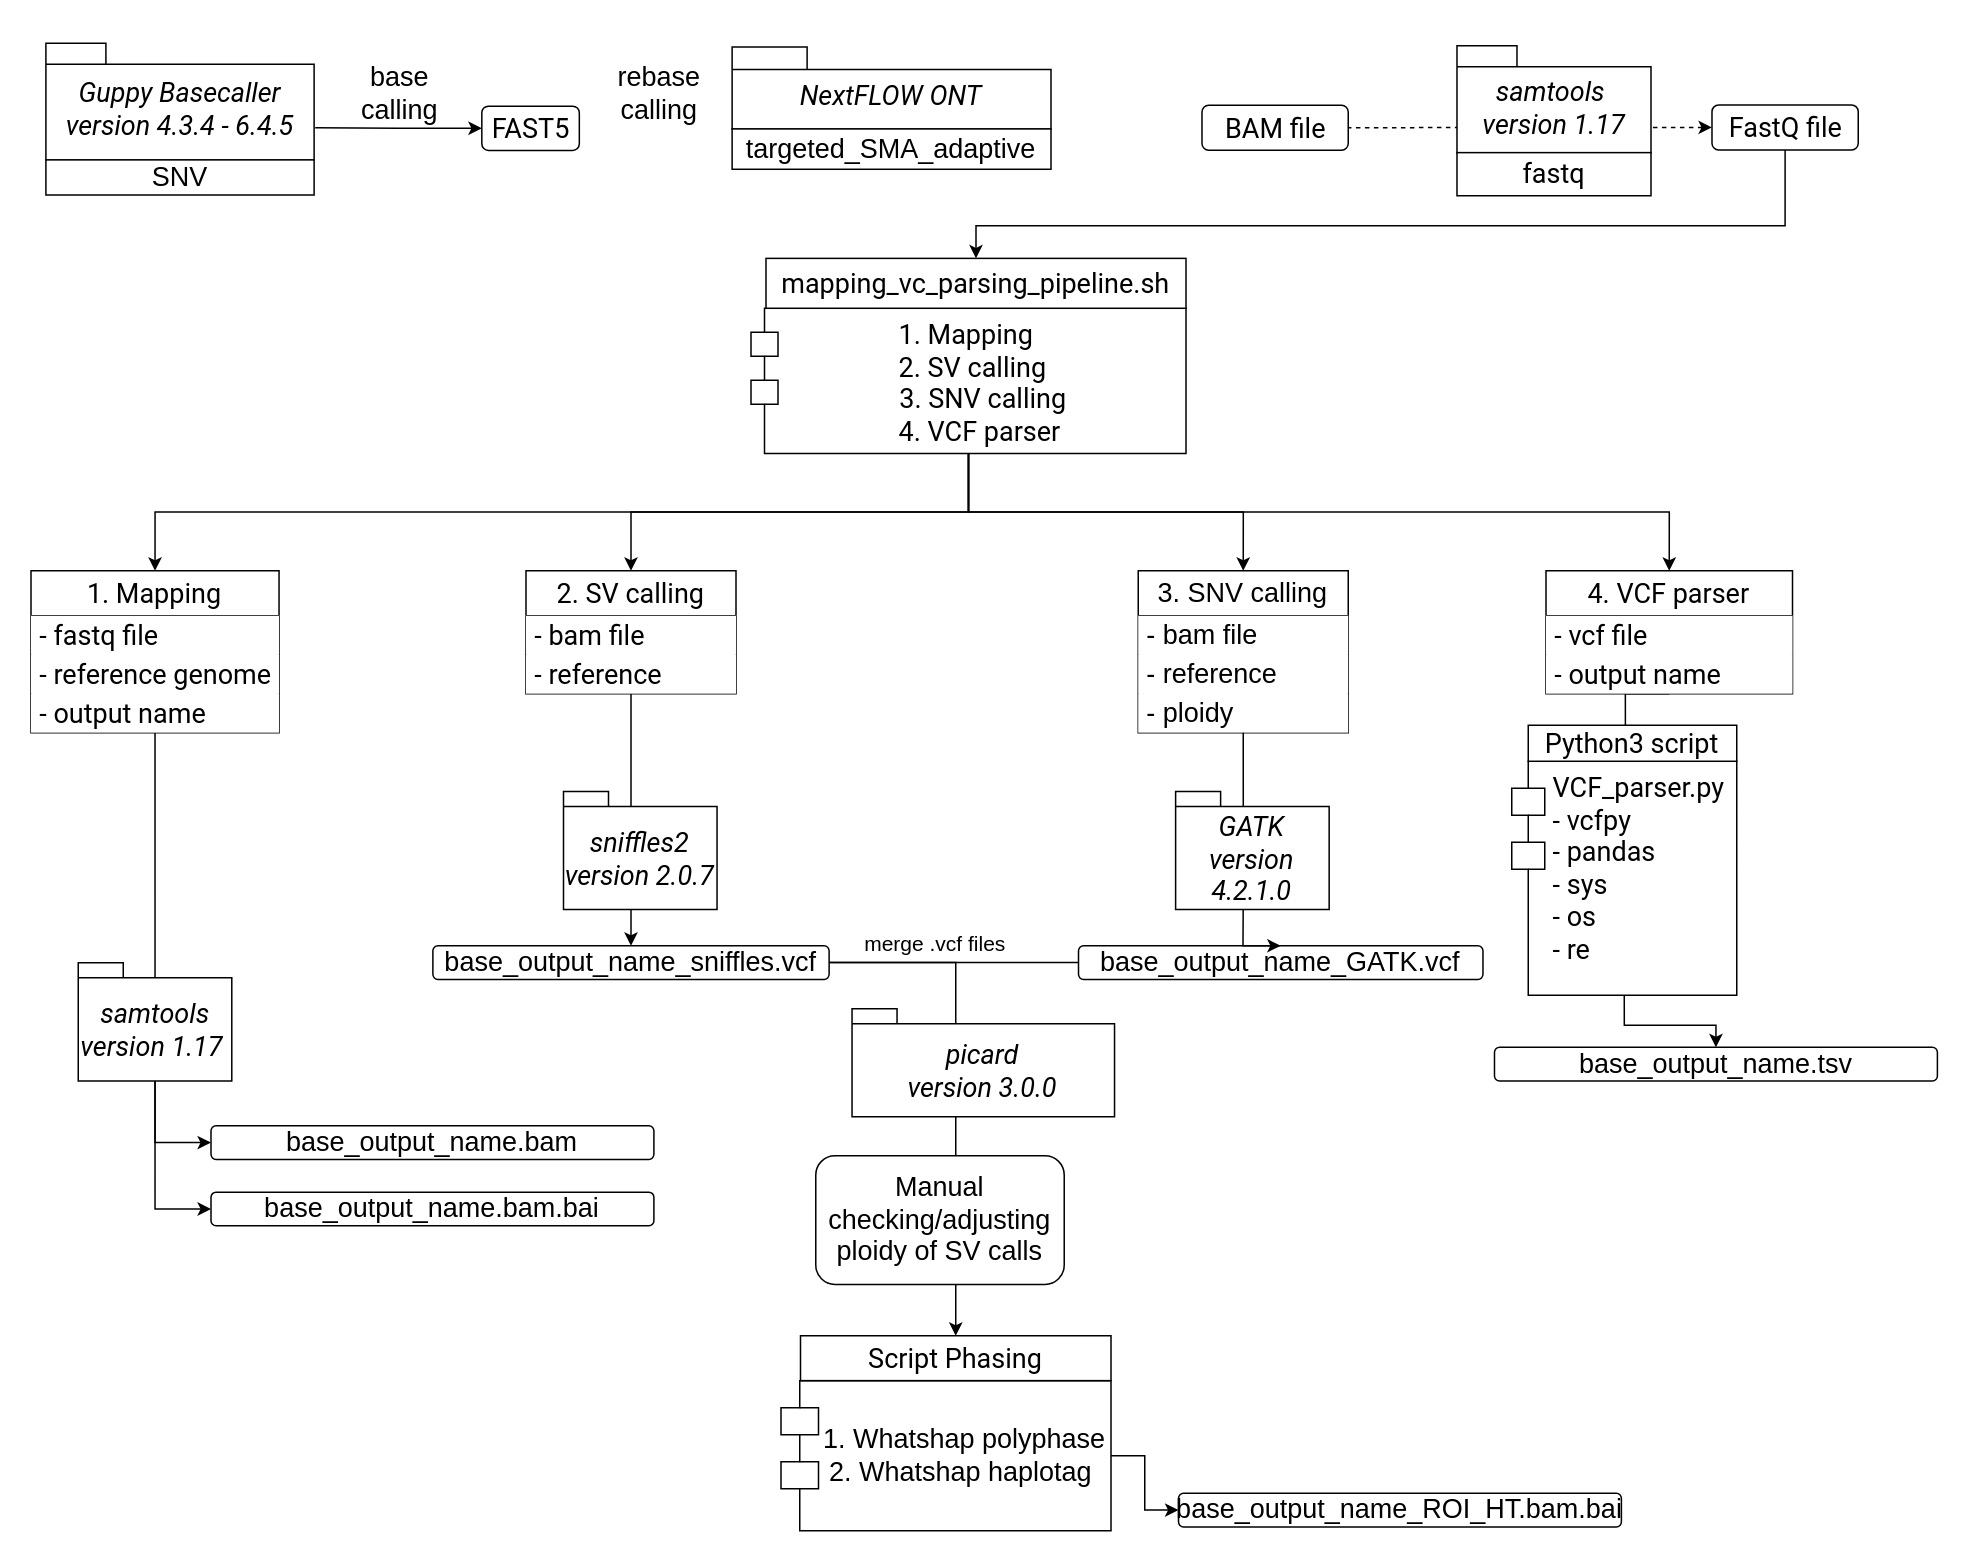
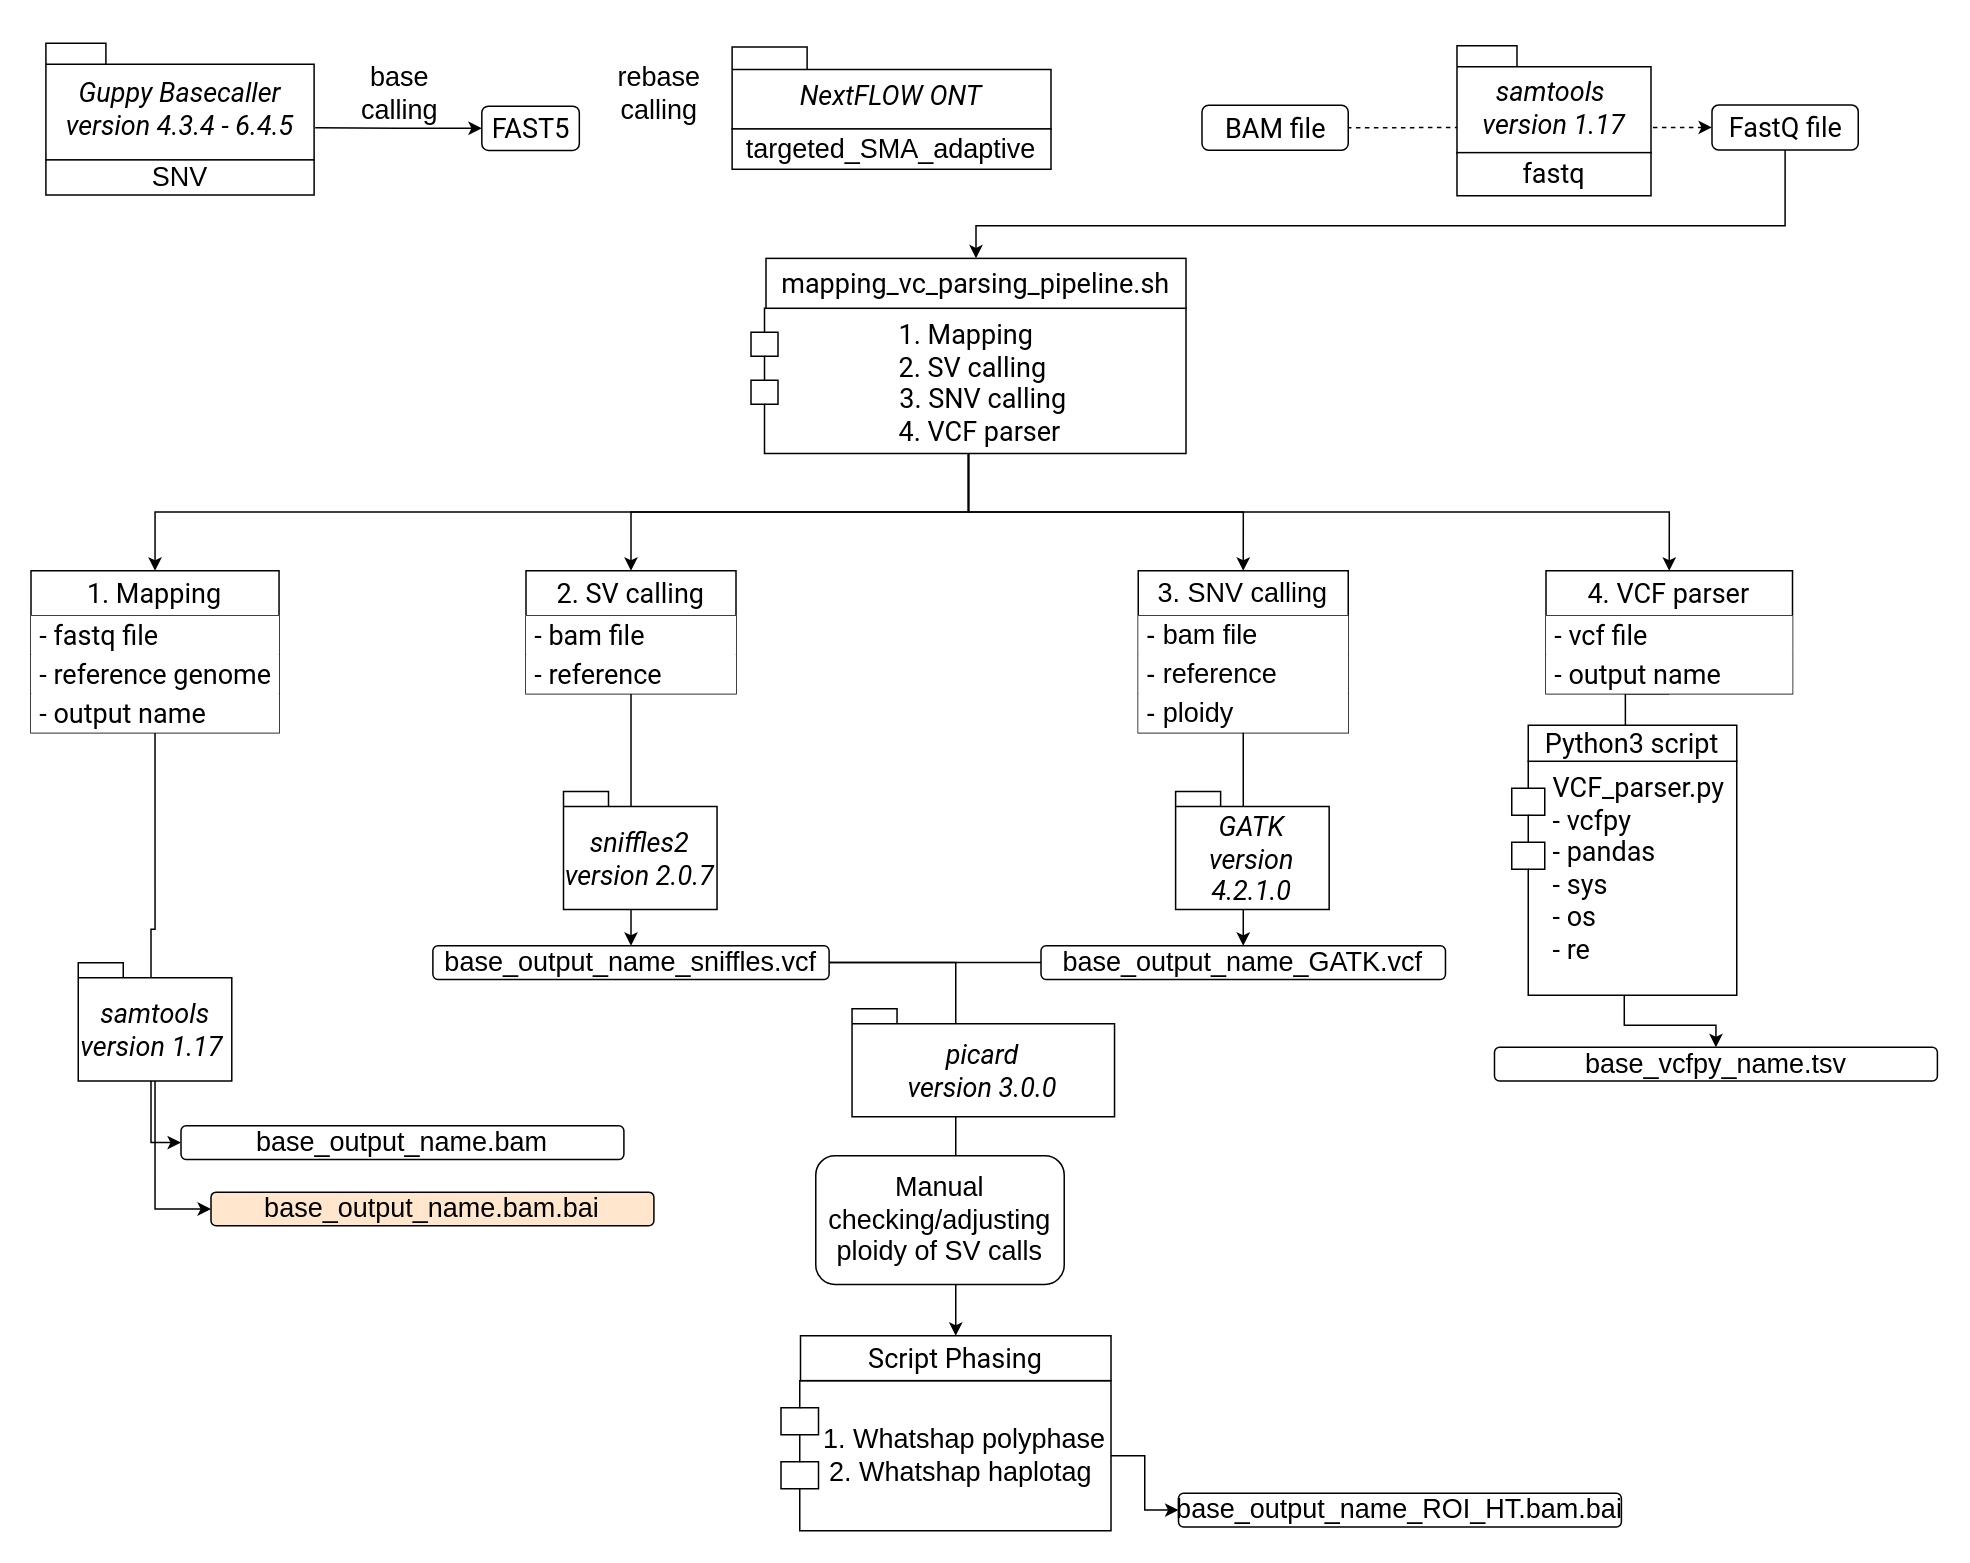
- <mxCell id="54" value="merge .vcf files" style="text;html=1;strokeColor=none;fillColor=none;align=center;verticalAlign=middle;whiteSpace=wrap;rounded=0;fontSize=14;" parent="1" vertex="1"><mxGeometry x="573.18" y="614.41" width="100" height="30" as="geometry" /></mxCell>
- <mxCell id="49" value="base_output_name_GATK.vcf" style="rounded=1;whiteSpace=wrap;html=1;fontSize=18;" parent="1" vertex="1"><mxGeometry x="718.34" y="630" width="269.64" height="22.441" as="geometry" /></mxCell>
+ <mxCell id="49" value="base_output_name_GATK.vcf" style="rounded=1;whiteSpace=wrap;html=1;fontSize=18;" parent="1" vertex="1"><mxGeometry x="693.34" y="630" width="269.64" height="22.441" as="geometry" /></mxCell>
- <mxCell id="58" value="base_output_name.tsv" style="rounded=1;whiteSpace=wrap;html=1;fontSize=18;" parent="1" vertex="1"><mxGeometry x="995.662" y="697.71" width="295.275" height="22.441" as="geometry" /></mxCell>
+ <mxCell id="58" value="base_vcfpy_name.tsv" style="rounded=1;whiteSpace=wrap;html=1;fontSize=18;" parent="1" vertex="1"><mxGeometry x="995.662" y="697.71" width="295.275" height="22.441" as="geometry" /></mxCell>
- <mxCell id="11" value="base_output_name.bam" style="rounded=1;whiteSpace=wrap;html=1;align=center;fontSize=18;" parent="1" vertex="1"><mxGeometry x="140" y="750.001" width="295.275" height="22.441" as="geometry" /></mxCell>
+ <mxCell id="11" value="base_output_name.bam" style="rounded=1;whiteSpace=wrap;html=1;align=center;fontSize=18;" parent="1" vertex="1"><mxGeometry x="120" y="750.001" width="295.275" height="22.441" as="geometry" /></mxCell>
- <mxCell id="15" value="base_output_name.bam.bai" style="rounded=1;whiteSpace=wrap;html=1;fontSize=18;" parent="1" vertex="1"><mxGeometry x="140" y="794.25" width="295.275" height="22.441" as="geometry" /></mxCell>
+ <mxCell id="15" value="base_output_name.bam.bai" style="rounded=1;whiteSpace=wrap;html=1;fontSize=18;fillColor=#ffe6cc;" parent="1" vertex="1"><mxGeometry x="140" y="794.25" width="295.275" height="22.441" as="geometry" /></mxCell>
